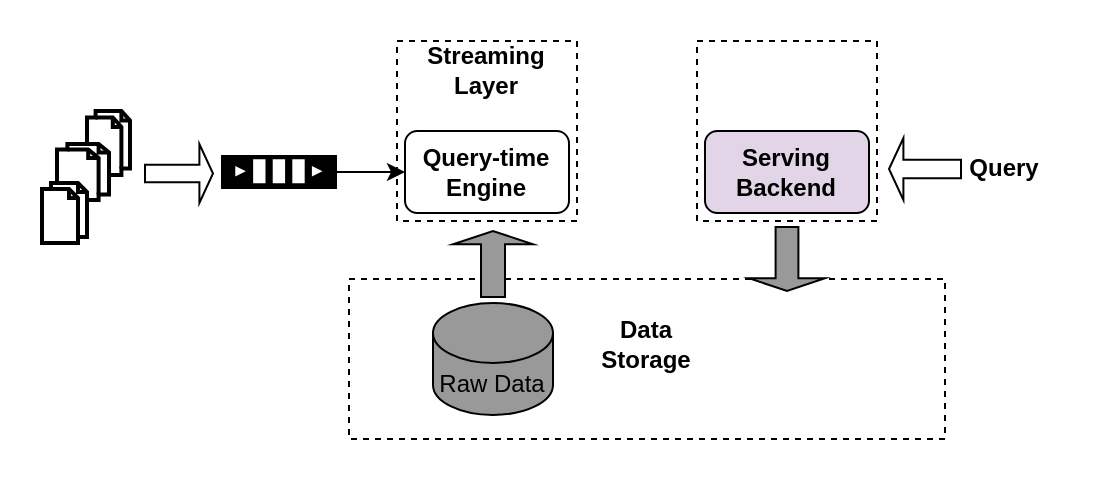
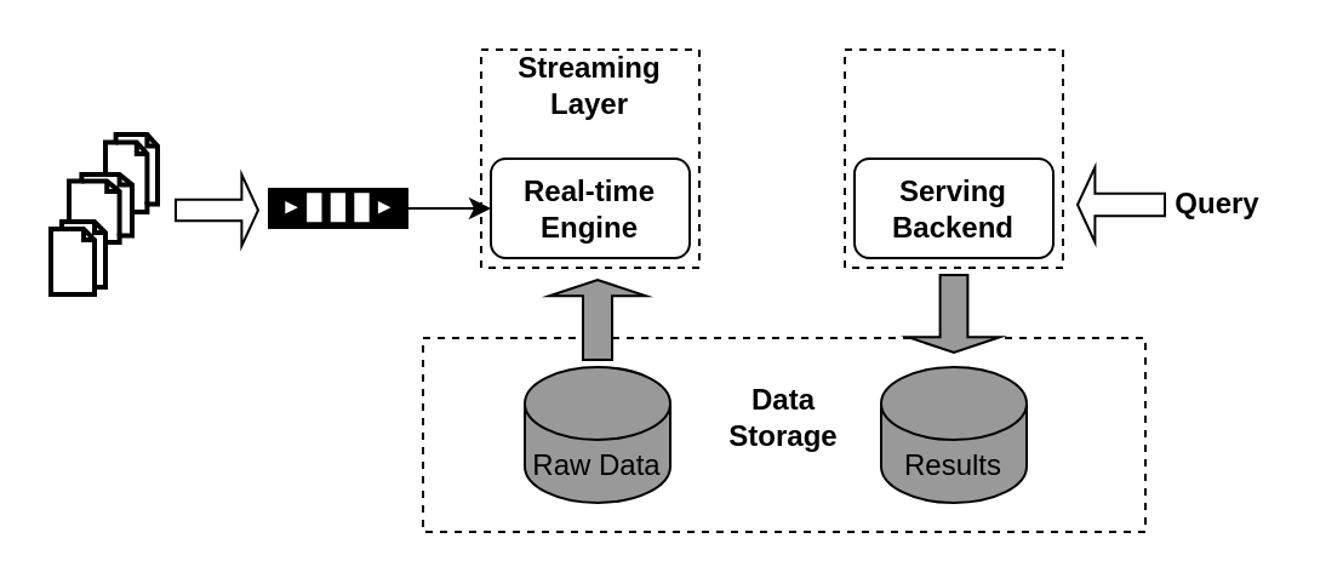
- <mxCell id="8" value="&lt;b&gt;Serving Backend&lt;/b&gt;" style="rounded=1;whiteSpace=wrap;html=1;fillColor=#e1d5e7;" vertex="1" parent="1"><mxGeometry x="352" y="65" width="82" height="41" as="geometry" /></mxCell>
+ <mxCell id="8" value="&lt;b&gt;Serving Backend&lt;/b&gt;" style="rounded=1;whiteSpace=wrap;html=1;" vertex="1" parent="1"><mxGeometry x="352" y="65" width="82" height="41" as="geometry" /></mxCell>
- <mxCell id="7" value="&lt;b&gt;Query-time Engine&lt;/b&gt;" style="rounded=1;whiteSpace=wrap;html=1;" vertex="1" parent="1"><mxGeometry x="202" y="65" width="82" height="41" as="geometry" /></mxCell>
+ <mxCell id="7" value="&lt;b&gt;Real-time Engine&lt;/b&gt;" style="rounded=1;whiteSpace=wrap;html=1;" vertex="1" parent="1"><mxGeometry x="202" y="65" width="82" height="41" as="geometry" /></mxCell>
+ <mxCell id="4" value="Results" style="shape=cylinder3;whiteSpace=wrap;html=1;boundedLbl=1;backgroundOutline=1;size=15;fillColor=#999999;" vertex="1" parent="1"><mxGeometry x="363" y="151" width="60" height="56" as="geometry" /></mxCell>
